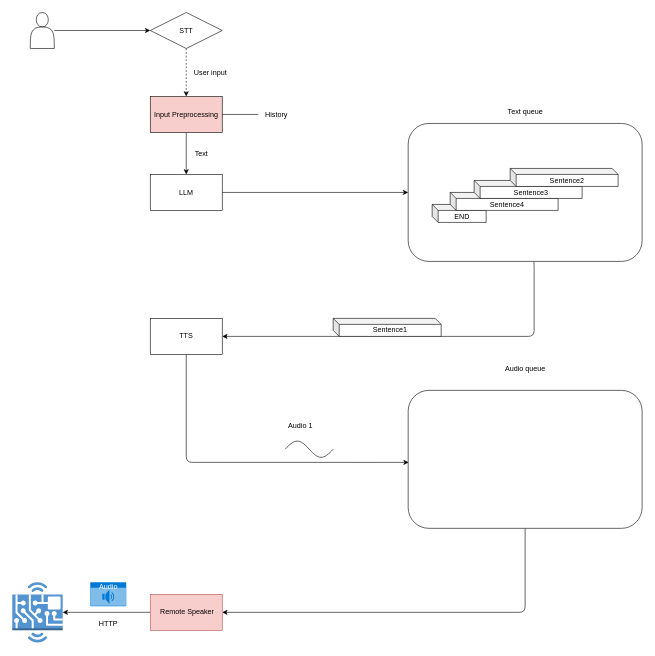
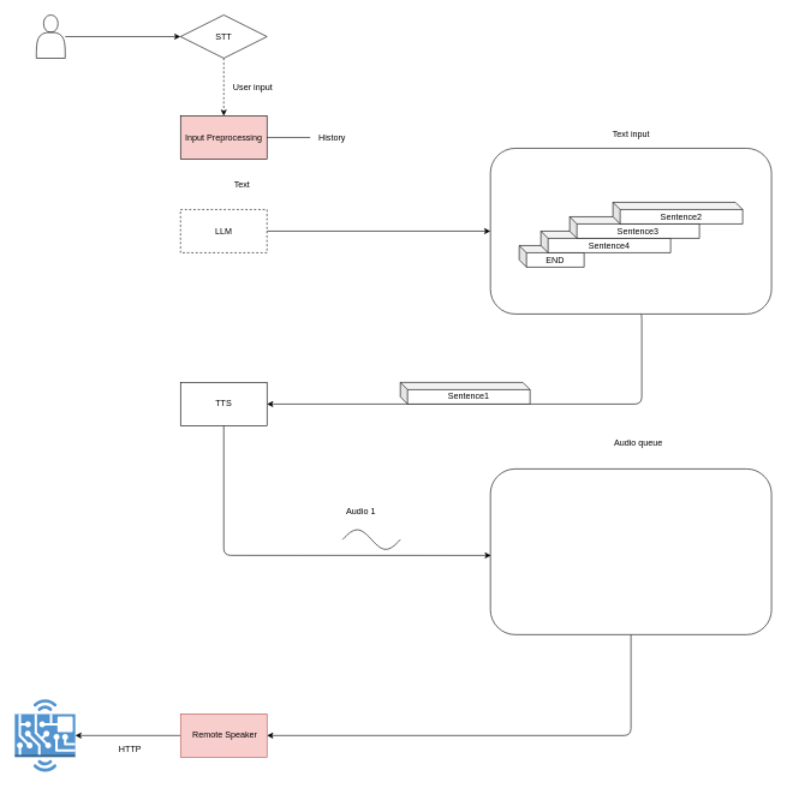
- <mxCell id="23" value="Text queue" style="text;html=1;align=center;verticalAlign=middle;resizable=0;points=[];autosize=1;strokeColor=none;fillColor=none;" parent="1" vertex="1"><mxGeometry x="835" y="170" width="80" height="30" as="geometry" /></mxCell>
+ <mxCell id="23" value="Text input" style="text;html=1;align=center;verticalAlign=middle;resizable=0;points=[];autosize=1;strokeColor=none;fillColor=none;" parent="1" vertex="1"><mxGeometry x="835" y="170" width="80" height="30" as="geometry" /></mxCell>
- <mxCell id="26" style="edgeStyle=none;html=1;entryX=0.5;entryY=0;entryDx=0;entryDy=0;" parent="1" source="27" target="8" edge="1"><mxGeometry relative="1" as="geometry" /></mxCell>
- <mxCell id="8" value="LLM" style="rounded=0;whiteSpace=wrap;html=1;" parent="1" vertex="1"><mxGeometry x="250" y="290" width="120" height="60" as="geometry" /></mxCell>
+ <mxCell id="8" value="LLM" style="rounded=0;whiteSpace=wrap;html=1;dashed=1;" parent="1" vertex="1"><mxGeometry x="250" y="290" width="120" height="60" as="geometry" /></mxCell>
- <mxCell id="15" value="Audio queue" style="text;html=1;align=center;verticalAlign=middle;resizable=0;points=[];autosize=1;strokeColor=none;fillColor=none;" parent="1" vertex="1"><mxGeometry x="830" y="600" width="90" height="30" as="geometry" /></mxCell>
+ <mxCell id="15" value="Audio queue" style="text;html=1;align=center;verticalAlign=middle;resizable=0;points=[];autosize=1;strokeColor=none;fillColor=none;" parent="1" vertex="1"><mxGeometry x="840" y="600" width="90" height="30" as="geometry" /></mxCell>
- <mxCell id="32" value="Audio" style="html=1;strokeColor=none;fillColor=#0079D6;labelPosition=center;verticalLabelPosition=middle;verticalAlign=top;align=center;fontSize=12;outlineConnect=0;spacingTop=-6;fontColor=#FFFFFF;sketch=0;shape=mxgraph.sitemap.audio;" parent="1" vertex="1"><mxGeometry x="150" y="969.75" width="60" height="40" as="geometry" /></mxCell>
